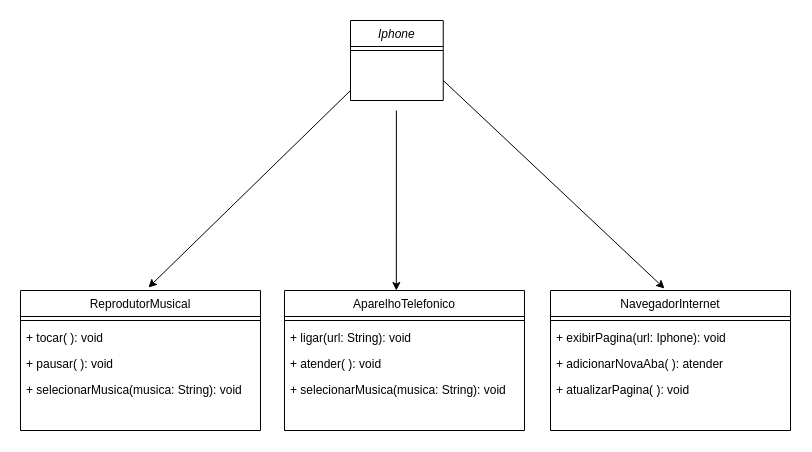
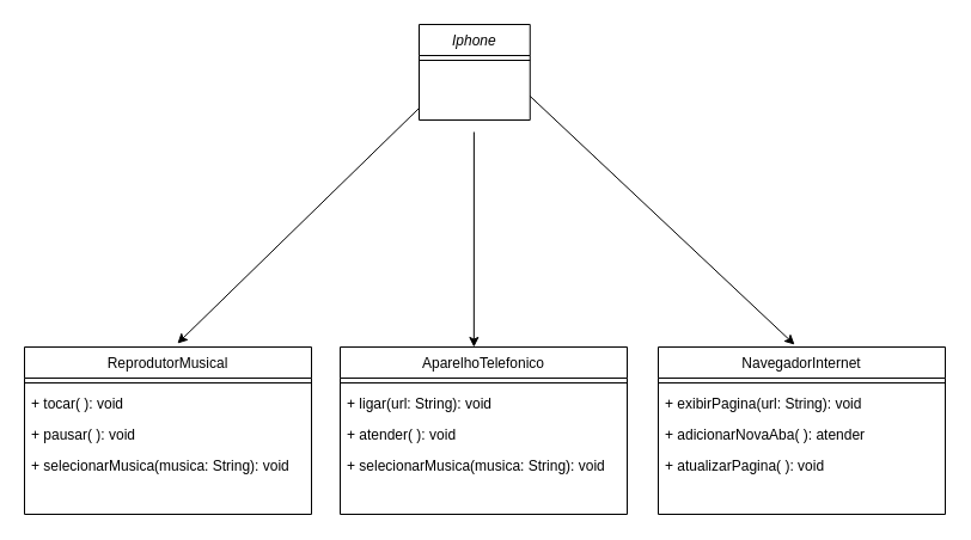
- <mxCell id="17" value=" + exibirPagina(url: Iphone): void" style="text;align=left;verticalAlign=top;spacingLeft=4;spacingRight=4;overflow=hidden;rotatable=0;points=[[0,0.5],[1,0.5]];portConstraint=eastwest;" vertex="1" parent="15"><mxGeometry y="34" width="240" height="26" as="geometry" /></mxCell>
+ <mxCell id="17" value=" + exibirPagina(url: String): void" style="text;align=left;verticalAlign=top;spacingLeft=4;spacingRight=4;overflow=hidden;rotatable=0;points=[[0,0.5],[1,0.5]];portConstraint=eastwest;" vertex="1" parent="15"><mxGeometry y="34" width="240" height="26" as="geometry" /></mxCell>
